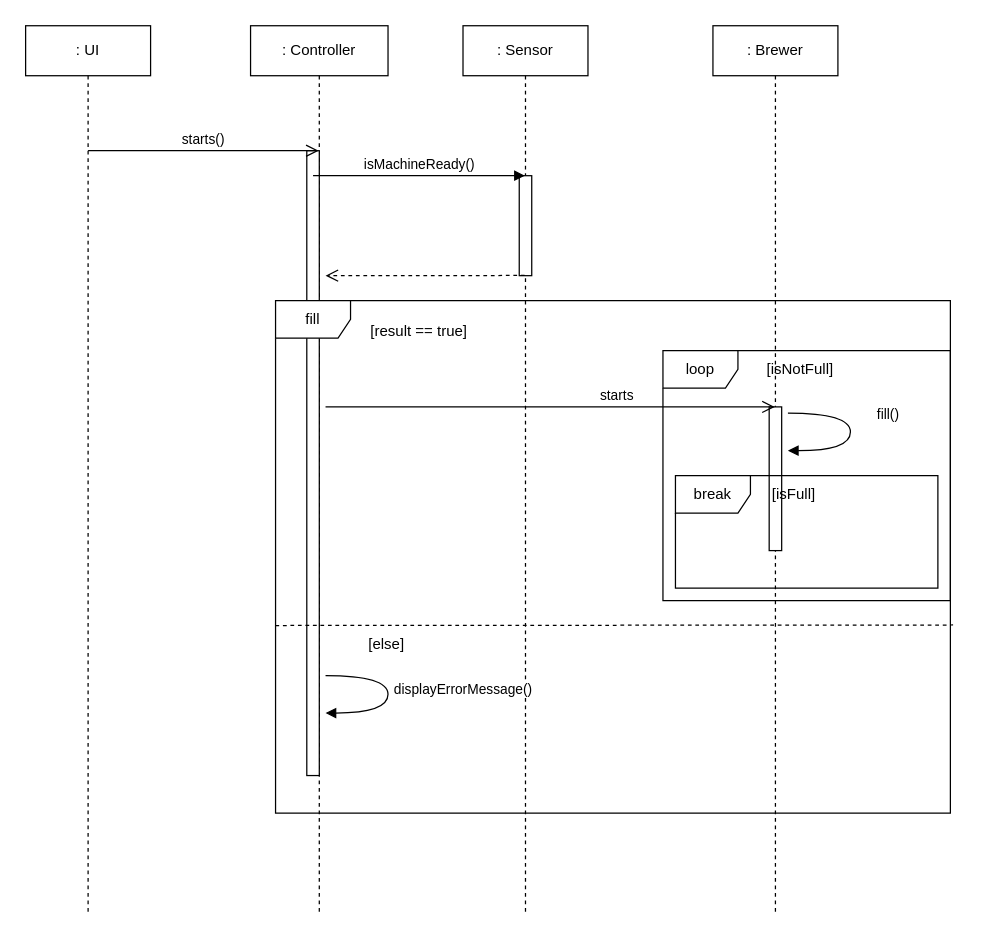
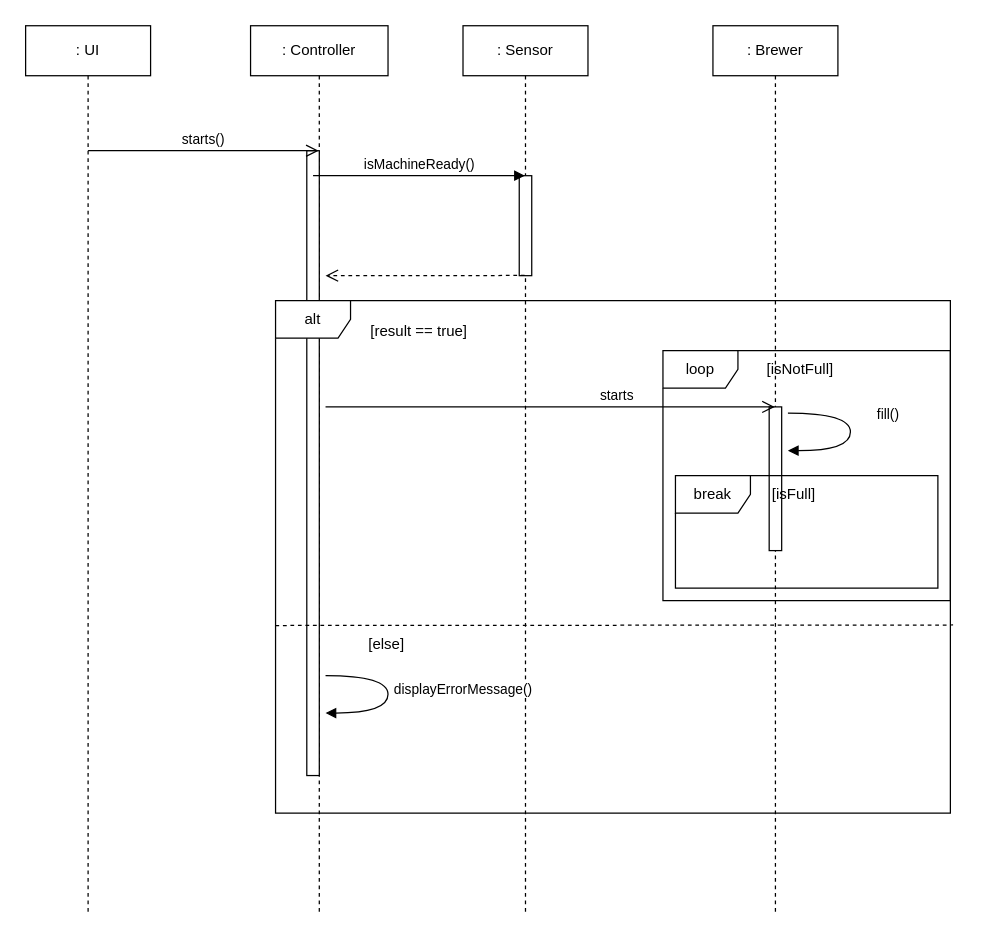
- <mxCell id="21" value="fill" style="shape=umlFrame;whiteSpace=wrap;html=1;" parent="1" vertex="1"><mxGeometry x="220" y="240" width="540" height="410" as="geometry" /></mxCell>
+ <mxCell id="21" value="alt" style="shape=umlFrame;whiteSpace=wrap;html=1;" parent="1" vertex="1"><mxGeometry x="220" y="240" width="540" height="410" as="geometry" /></mxCell>
